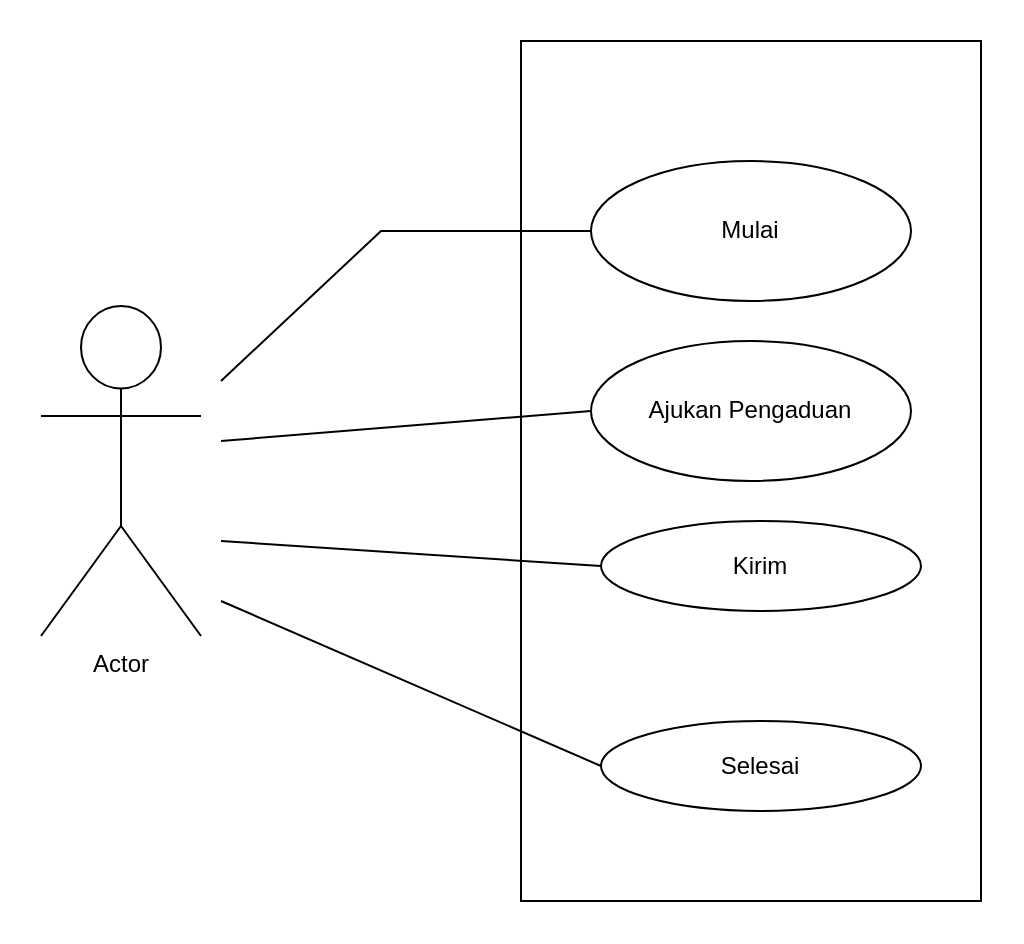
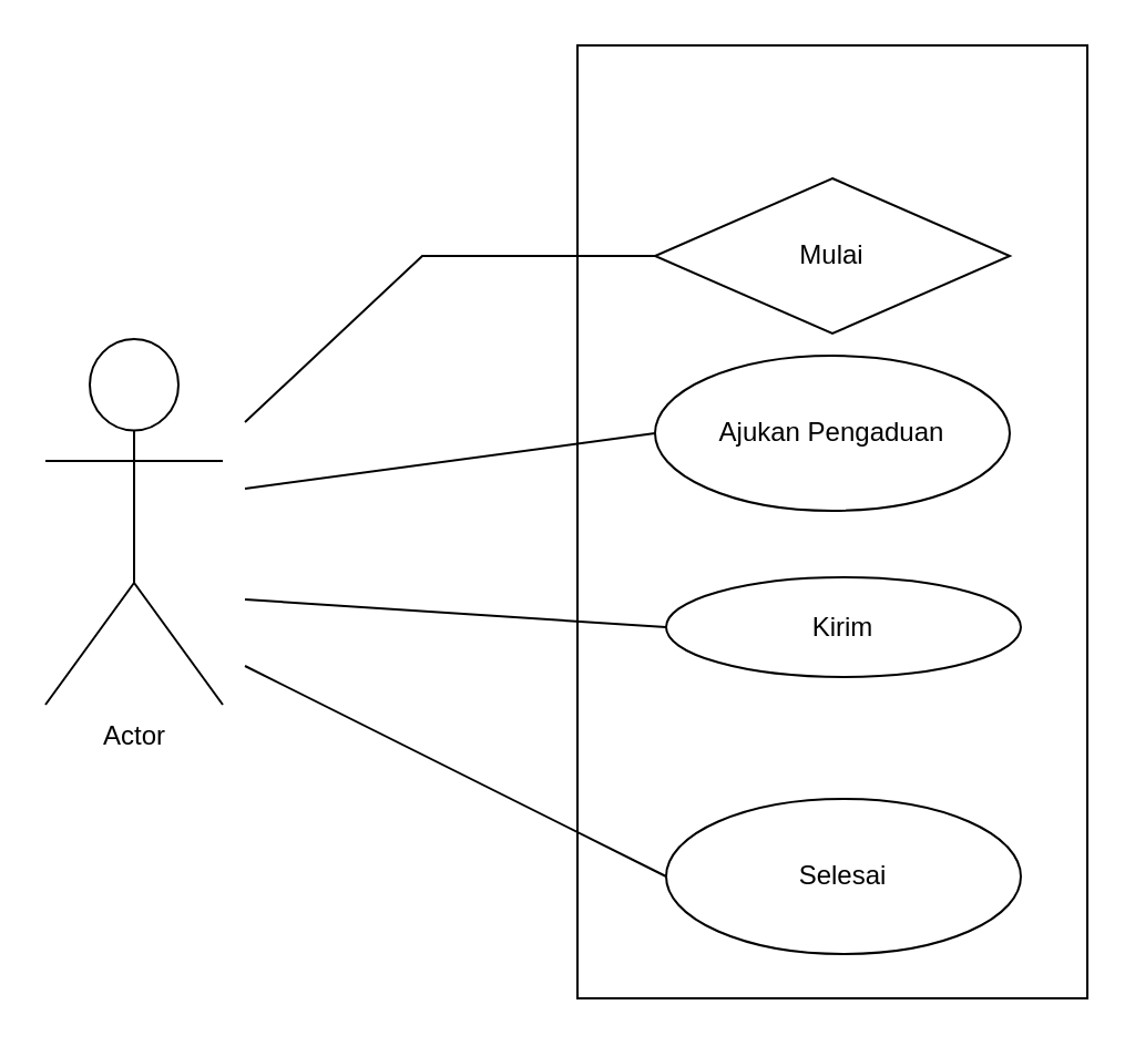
- <mxCell id="3" value="Mulai" style="ellipse;whiteSpace=wrap;html=1;" vertex="1" parent="1"><mxGeometry x="295" y="80" width="160" height="70" as="geometry" /></mxCell>
+ <mxCell id="3" value="Mulai" style="rhombus;whiteSpace=wrap;html=1;" vertex="1" parent="1"><mxGeometry x="295" y="80" width="160" height="70" as="geometry" /></mxCell>
- <mxCell id="4" value="Ajukan Pengaduan" style="ellipse;whiteSpace=wrap;html=1;" vertex="1" parent="1"><mxGeometry x="295" y="170" width="160" height="70" as="geometry" /></mxCell>
+ <mxCell id="4" value="Ajukan Pengaduan" style="ellipse;whiteSpace=wrap;html=1;" vertex="1" parent="1"><mxGeometry x="295" y="160" width="160" height="70" as="geometry" /></mxCell>
- <mxCell id="6" value="Selesai" style="ellipse;whiteSpace=wrap;html=1;" vertex="1" parent="1"><mxGeometry x="300" y="360" width="160" height="45" as="geometry" /></mxCell>
+ <mxCell id="6" value="Selesai" style="ellipse;whiteSpace=wrap;html=1;" vertex="1" parent="1"><mxGeometry x="300" y="360" width="160" height="70" as="geometry" /></mxCell>
